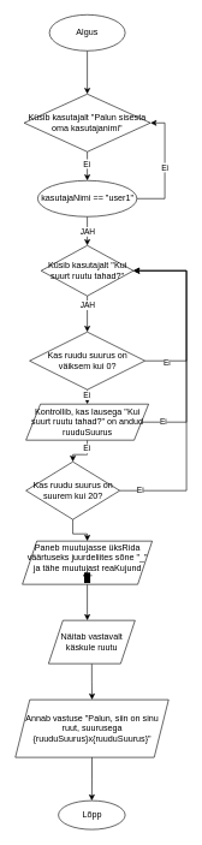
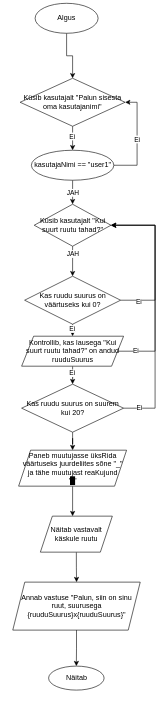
- <mxCell id="15" value="Algus" style="ellipse;whiteSpace=wrap;html=1;" vertex="1" parent="1"><mxGeometry x="68" y="20" width="105" height="50" as="geometry" /></mxCell>
+ <mxCell id="15" value="Algus" style="ellipse;whiteSpace=wrap;html=1;" vertex="1" parent="1"><mxGeometry x="58" y="5" width="105" height="50" as="geometry" /></mxCell>
- <mxCell id="6" value="Kas ruudu suurus on väiksem kui 0?" style="rhombus;whiteSpace=wrap;html=1;" vertex="1" parent="1"><mxGeometry x="40.5" y="460" width="160" height="80" as="geometry" /></mxCell>
+ <mxCell id="6" value="Kas ruudu suurus on väärtuseks kui 0?" style="rhombus;whiteSpace=wrap;html=1;" vertex="1" parent="1"><mxGeometry x="40.5" y="460" width="160" height="80" as="geometry" /></mxCell>
- <mxCell id="10" value="Kas ruudu suurus on suurem kui 20?" style="rhombus;whiteSpace=wrap;html=1;" vertex="1" parent="1"><mxGeometry x="35.5" y="640" width="130" height="80" as="geometry" /></mxCell>
+ <mxCell id="10" value="Kas ruudu suurus on suurem kui 20?" style="rhombus;whiteSpace=wrap;html=1;" vertex="1" parent="1"><mxGeometry x="35.5" y="640" width="170" height="80" as="geometry" /></mxCell>
- <mxCell id="28" value="Lõpp" style="ellipse;whiteSpace=wrap;html=1;" vertex="1" parent="1"><mxGeometry x="80.5" y="1110" width="92.5" height="40" as="geometry" /></mxCell>
+ <mxCell id="28" value="Näitab" style="ellipse;whiteSpace=wrap;html=1;" vertex="1" parent="1"><mxGeometry x="80.5" y="1110" width="92.5" height="40" as="geometry" /></mxCell>
